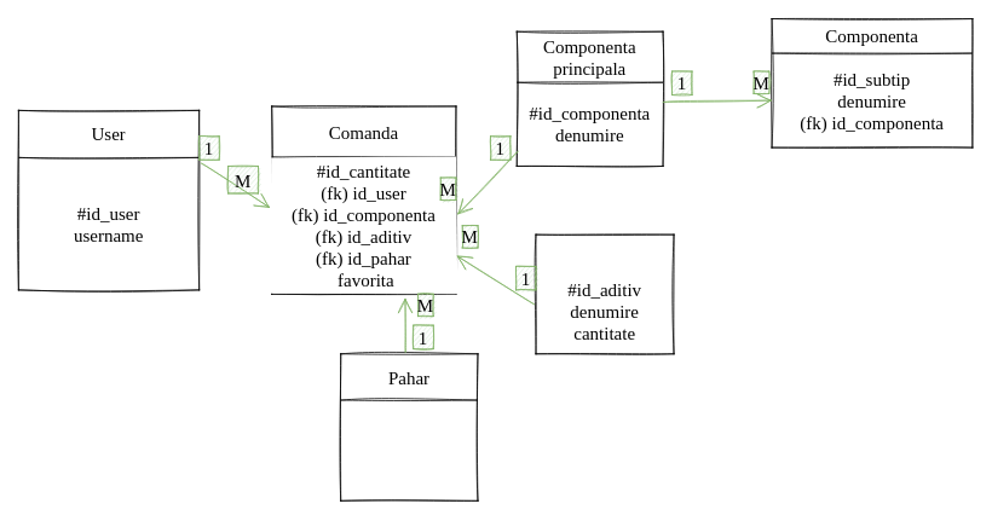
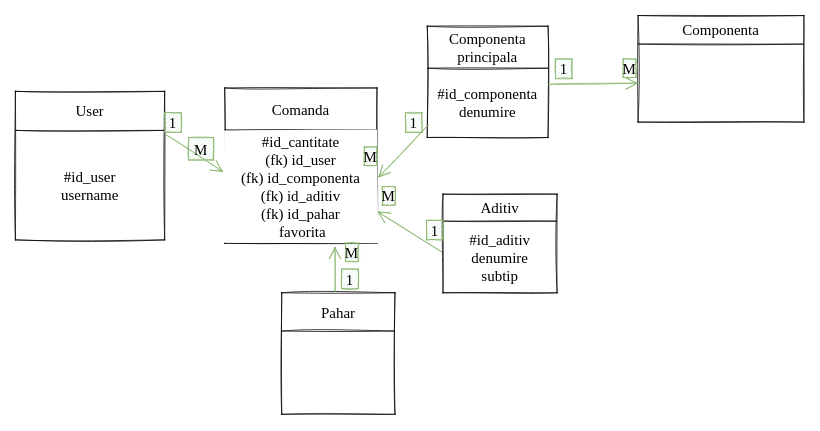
- <mxCell id="20" value="#id_subtip&lt;br&gt;denumire&lt;br&gt;(fk) id_componenta" style="shape=partialRectangle;html=1;whiteSpace=wrap;connectable=0;overflow=hidden;fillColor=none;top=0;left=0;bottom=0;right=0;pointerEvents=1;sketch=1;hachureGap=4;fontFamily=Architects Daughter;fontSource=https%3A%2F%2Ffonts.googleapis.com%2Fcss%3Ffamily%3DArchitects%2BDaughter;fontSize=20;" parent="19" vertex="1"><mxGeometry width="221" height="104" as="geometry"><mxRectangle width="221" height="104" as="alternateBounds" /></mxGeometry></mxCell>
+ <mxCell id="13" value="Aditiv" style="shape=partialRectangle;html=1;whiteSpace=wrap;connectable=0;overflow=hidden;fillColor=none;top=0;left=0;bottom=0;right=0;pointerEvents=1;sketch=1;hachureGap=4;fontFamily=Architects Daughter;fontSource=https%3A%2F%2Ffonts.googleapis.com%2Fcss%3Ffamily%3DArchitects%2BDaughter;fontSize=20;" parent="12" vertex="1"><mxGeometry width="152" height="36" as="geometry"><mxRectangle width="152" height="36" as="alternateBounds" /></mxGeometry></mxCell>
- <mxCell id="15" value="#id_aditiv&lt;br&gt;denumire&lt;br&gt;cantitate" style="shape=partialRectangle;html=1;whiteSpace=wrap;connectable=0;overflow=hidden;fillColor=none;top=0;left=0;bottom=0;right=0;pointerEvents=1;sketch=1;hachureGap=4;fontFamily=Architects Daughter;fontSource=https%3A%2F%2Ffonts.googleapis.com%2Fcss%3Ffamily%3DArchitects%2BDaughter;fontSize=20;" parent="14" vertex="1"><mxGeometry width="152" height="96" as="geometry"><mxRectangle width="152" height="96" as="alternateBounds" /></mxGeometry></mxCell>
+ <mxCell id="15" value="#id_aditiv&lt;br&gt;denumire&lt;br&gt;subtip" style="shape=partialRectangle;html=1;whiteSpace=wrap;connectable=0;overflow=hidden;fillColor=none;top=0;left=0;bottom=0;right=0;pointerEvents=1;sketch=1;hachureGap=4;fontFamily=Architects Daughter;fontSource=https%3A%2F%2Ffonts.googleapis.com%2Fcss%3Ffamily%3DArchitects%2BDaughter;fontSize=20;" parent="14" vertex="1"><mxGeometry width="152" height="96" as="geometry"><mxRectangle width="152" height="96" as="alternateBounds" /></mxGeometry></mxCell>
